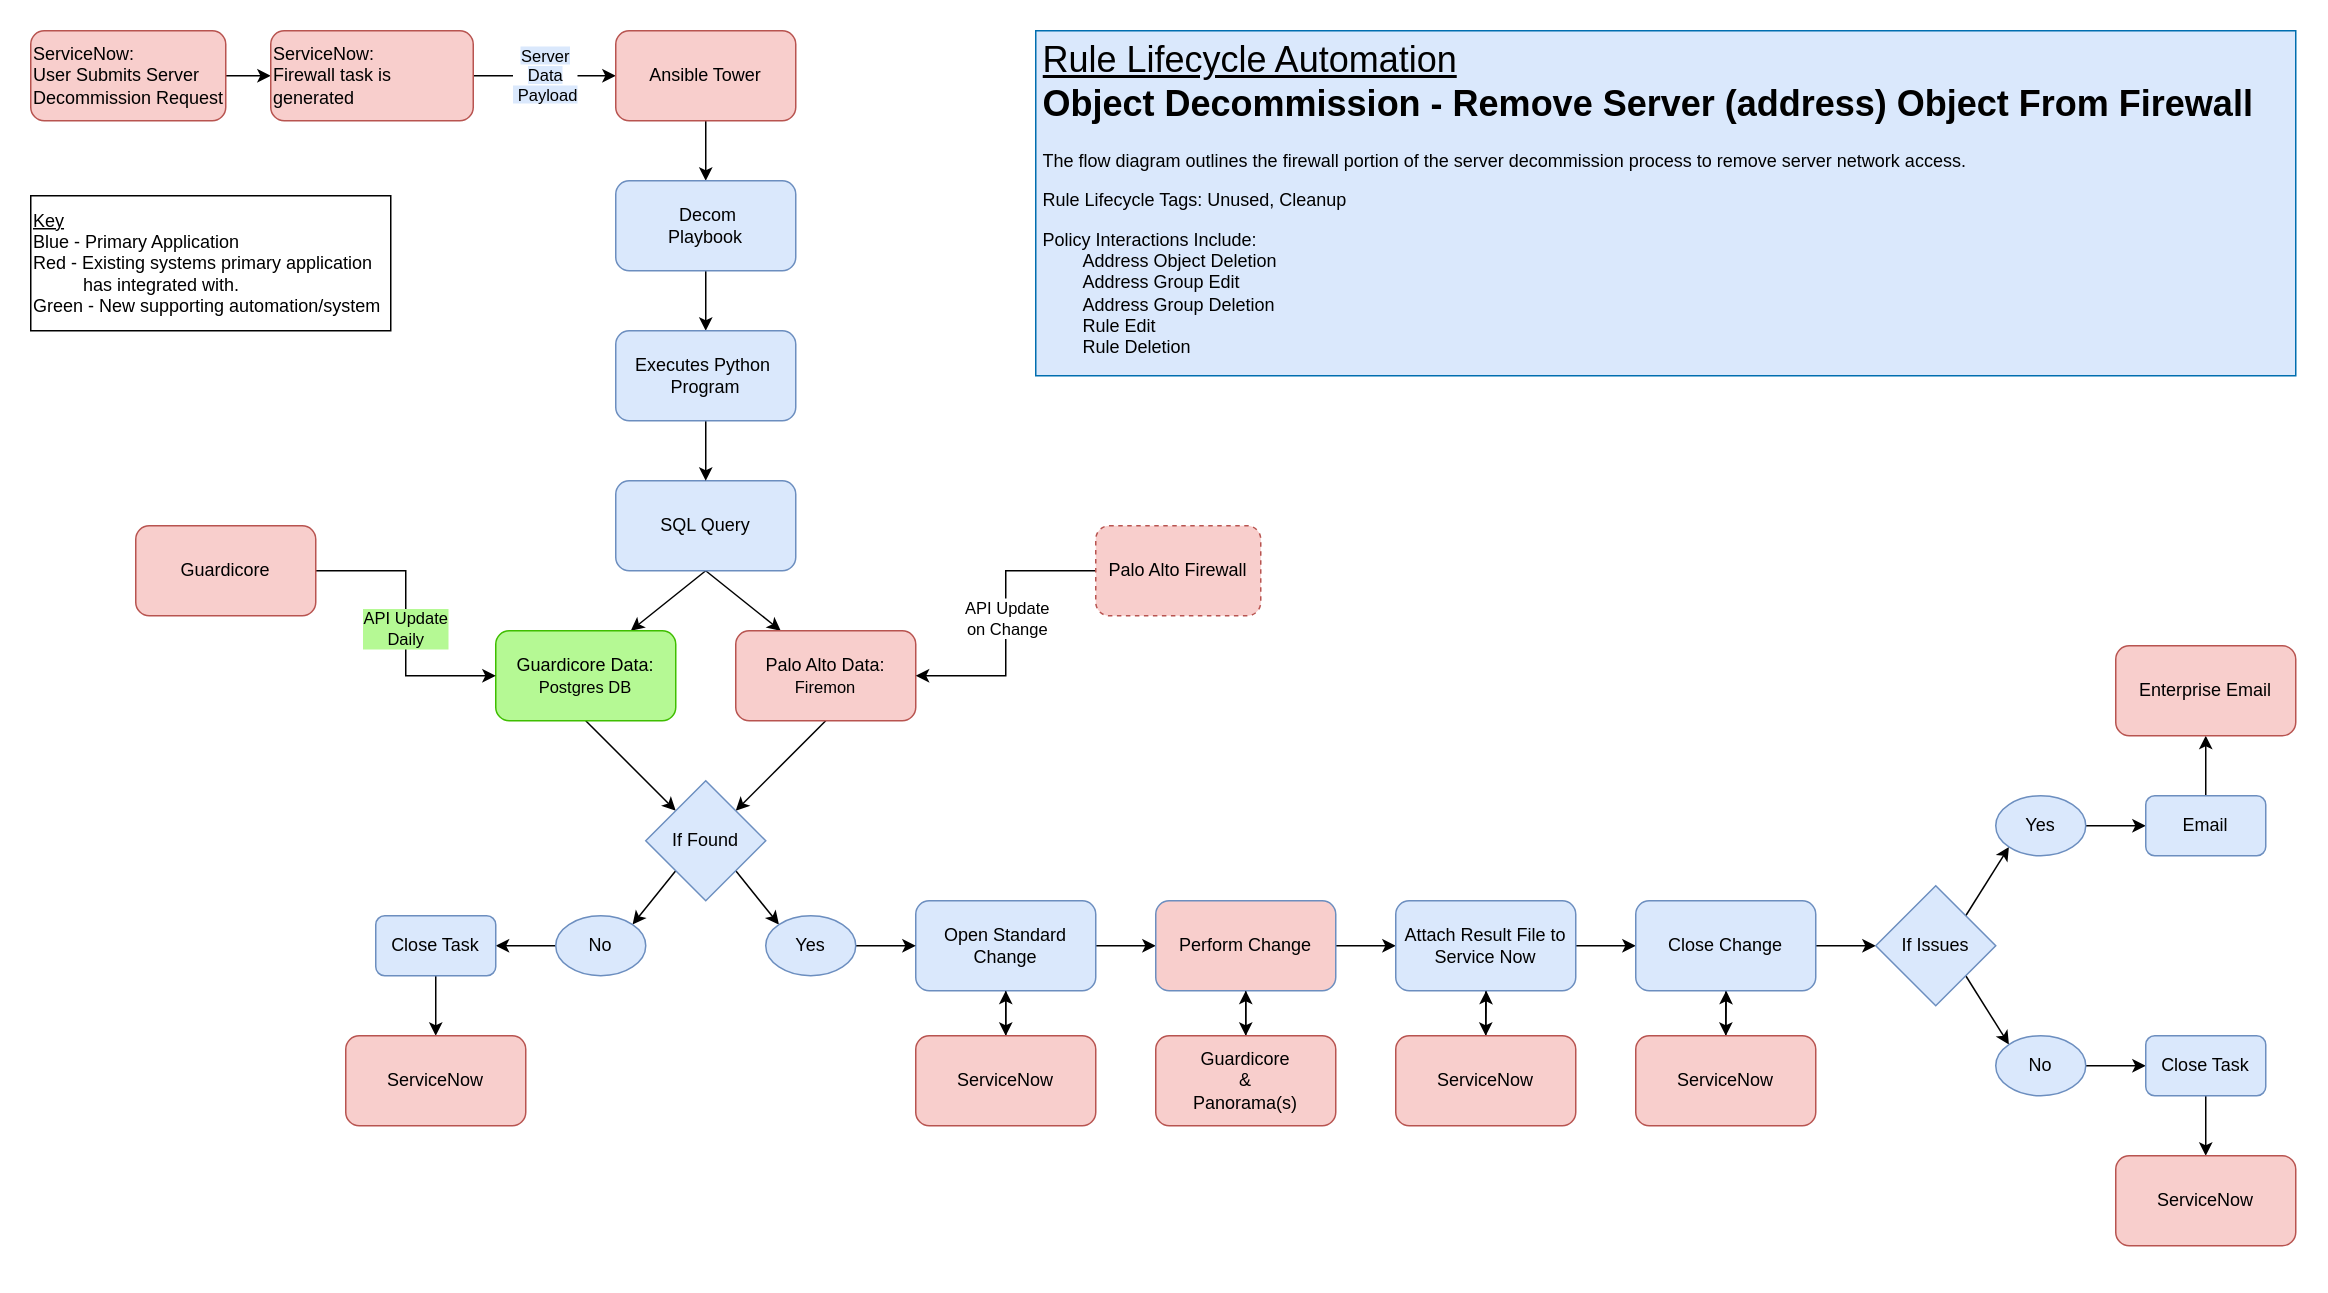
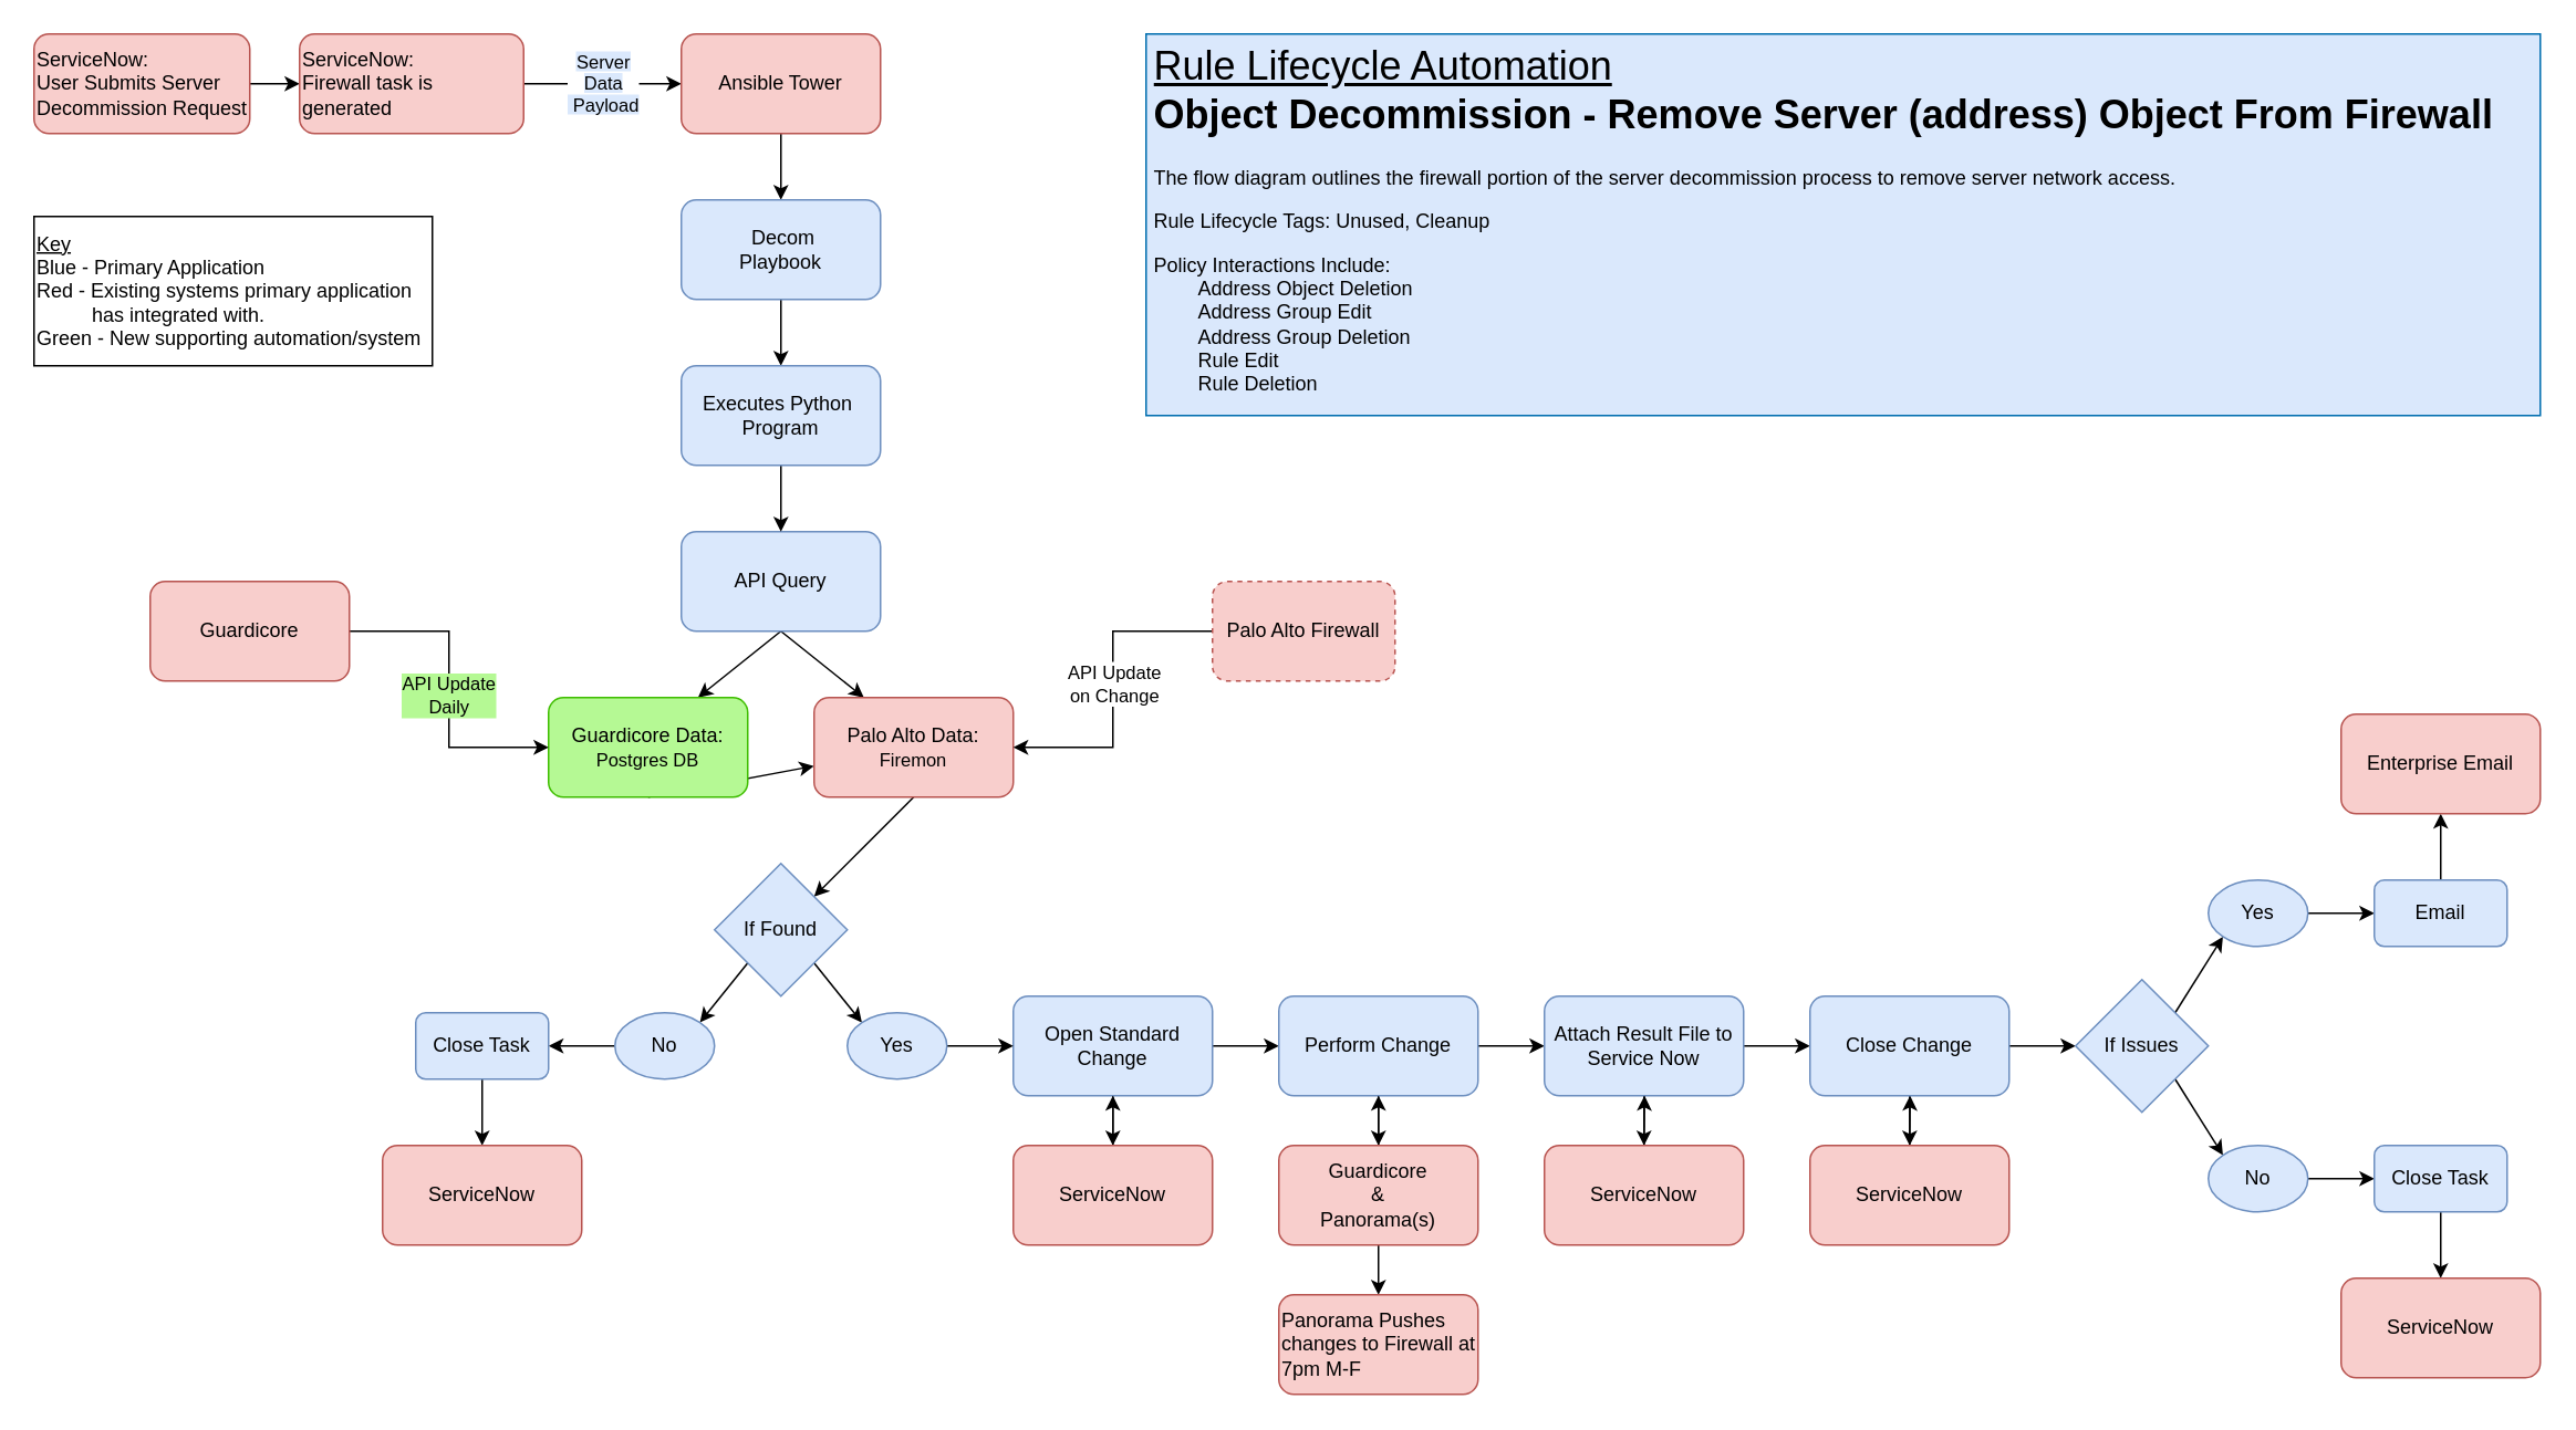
- <mxCell id="4" value="SQL Query" style="rounded=1;whiteSpace=wrap;html=1;fillColor=#dae8fc;strokeColor=#6c8ebf;" parent="1" vertex="1"><mxGeometry x="410" y="320" width="120" height="60" as="geometry" /></mxCell>
+ <mxCell id="4" value="API Query" style="rounded=1;whiteSpace=wrap;html=1;fillColor=#dae8fc;strokeColor=#6c8ebf;" parent="1" vertex="1"><mxGeometry x="410" y="320" width="120" height="60" as="geometry" /></mxCell>
- <mxCell id="5" style="rounded=0;orthogonalLoop=1;jettySize=auto;html=1;exitX=0.5;exitY=1;exitDx=0;exitDy=0;entryX=0;entryY=0;entryDx=0;entryDy=0;" parent="1" source="6" target="46" edge="1"><mxGeometry relative="1" as="geometry" /></mxCell>
+ <mxCell id="5" style="rounded=0;orthogonalLoop=1;jettySize=auto;html=1;exitX=0.5;exitY=1;exitDx=0;exitDy=0;" parent="1" source="6" target="8" edge="1"><mxGeometry relative="1" as="geometry" /></mxCell>
- <mxCell id="20" value="Perform Change" style="rounded=1;whiteSpace=wrap;html=1;fillColor=#f8cecc;strokeColor=#6c8ebf;" parent="1" vertex="1"><mxGeometry x="770" y="600" width="120" height="60" as="geometry" /></mxCell>
+ <mxCell id="20" value="Perform Change" style="rounded=1;whiteSpace=wrap;html=1;fillColor=#dae8fc;strokeColor=#6c8ebf;" parent="1" vertex="1"><mxGeometry x="770" y="600" width="120" height="60" as="geometry" /></mxCell>
+ <mxCell id="21" style="edgeStyle=orthogonalEdgeStyle;rounded=0;orthogonalLoop=1;jettySize=auto;html=1;exitX=0.5;exitY=1;exitDx=0;exitDy=0;entryX=0.5;entryY=0;entryDx=0;entryDy=0;" parent="1" source="23" target="24" edge="1"><mxGeometry relative="1" as="geometry" /></mxCell>
+ <mxCell id="24" value="Panorama Pushes changes to Firewall at 7pm M-F" style="rounded=1;whiteSpace=wrap;html=1;fillColor=#f8cecc;strokeColor=#b85450;align=left;" parent="1" vertex="1"><mxGeometry x="770" y="780" width="120" height="60" as="geometry" /></mxCell>
